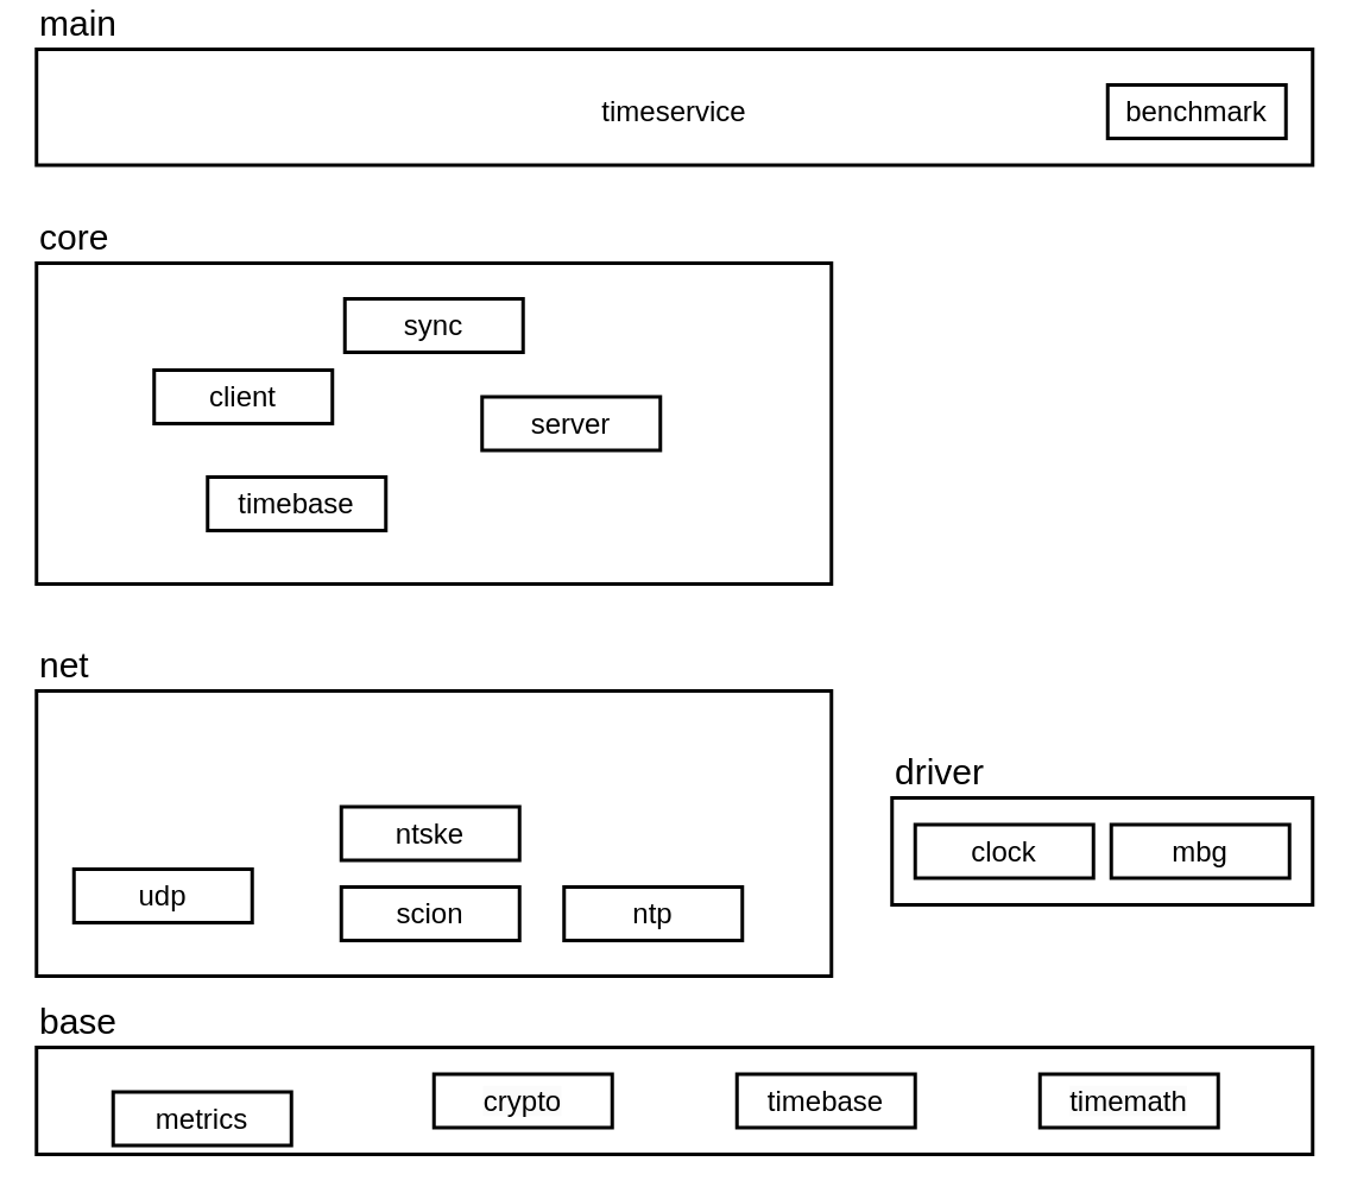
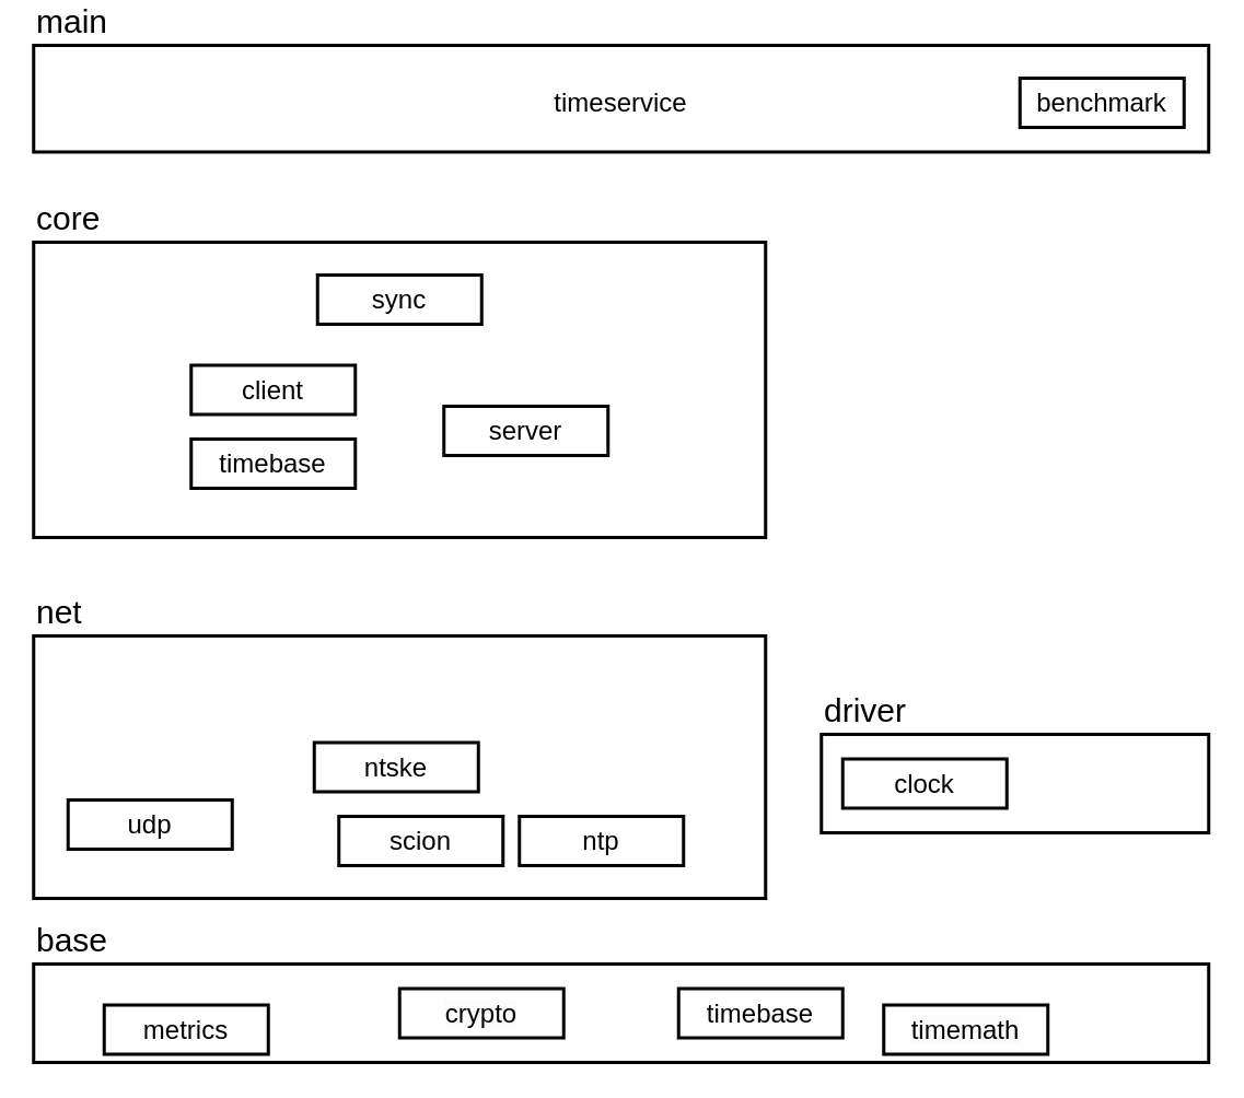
- <mxCell id="5" value="client" style="text;html=1;fillColor=none;align=center;verticalAlign=middle;whiteSpace=wrap;rounded=0;strokeWidth=2;fontSize=16;labelBackgroundColor=none;strokeColor=default;" parent="1" vertex="1"><mxGeometry x="86" y="200" width="100" height="30" as="geometry" /></mxCell>
+ <mxCell id="5" value="client" style="text;html=1;fillColor=none;align=center;verticalAlign=middle;whiteSpace=wrap;rounded=0;strokeWidth=2;fontSize=16;labelBackgroundColor=none;strokeColor=default;" parent="1" vertex="1"><mxGeometry x="116" y="215" width="100" height="30" as="geometry" /></mxCell>
- <mxCell id="7" value="server" style="text;html=1;fillColor=none;align=center;verticalAlign=middle;whiteSpace=wrap;rounded=0;strokeWidth=2;fontSize=16;labelBackgroundColor=none;strokeColor=default;" parent="1" vertex="1"><mxGeometry x="270" y="215" width="100" height="30" as="geometry" /></mxCell>
+ <mxCell id="7" value="server" style="text;html=1;fillColor=none;align=center;verticalAlign=middle;whiteSpace=wrap;rounded=0;strokeWidth=2;fontSize=16;labelBackgroundColor=none;strokeColor=default;" parent="1" vertex="1"><mxGeometry x="270" y="240" width="100" height="30" as="geometry" /></mxCell>
- <mxCell id="15" value="mbg" style="text;html=1;fillColor=none;align=center;verticalAlign=middle;whiteSpace=wrap;rounded=0;strokeWidth=2;fontSize=16;labelBackgroundColor=none;strokeColor=default;" parent="1" vertex="1"><mxGeometry x="623" y="455" width="100" height="30" as="geometry" /></mxCell>
- <mxCell id="10" value="scion" style="text;html=1;fillColor=none;align=center;verticalAlign=middle;whiteSpace=wrap;rounded=0;strokeWidth=2;fontSize=16;labelBackgroundColor=none;strokeColor=default;" parent="1" vertex="1"><mxGeometry x="191" y="490" width="100" height="30" as="geometry" /></mxCell>
+ <mxCell id="10" value="scion" style="text;html=1;fillColor=none;align=center;verticalAlign=middle;whiteSpace=wrap;rounded=0;strokeWidth=2;fontSize=16;labelBackgroundColor=none;strokeColor=default;" parent="1" vertex="1"><mxGeometry x="206" y="490" width="100" height="30" as="geometry" /></mxCell>
- <mxCell id="18" value="&lt;span style=&quot;caret-color: rgb(0, 0, 0); color: rgb(0, 0, 0); font-family: Helvetica; font-size: 16px; font-style: normal; font-variant-caps: normal; font-weight: 400; letter-spacing: normal; text-align: center; text-indent: 0px; text-transform: none; word-spacing: 0px; -webkit-text-stroke-width: 0px; background-color: rgb(251, 251, 251); text-decoration: none; float: none; display: inline !important;&quot;&gt;timemath&lt;/span&gt;" style="text;html=1;fillColor=none;align=center;verticalAlign=middle;whiteSpace=wrap;rounded=0;strokeWidth=2;fontSize=16;labelBackgroundColor=none;strokeColor=default;" parent="1" vertex="1"><mxGeometry x="583" y="595" width="100" height="30" as="geometry" /></mxCell>
+ <mxCell id="18" value="&lt;span style=&quot;caret-color: rgb(0, 0, 0); color: rgb(0, 0, 0); font-family: Helvetica; font-size: 16px; font-style: normal; font-variant-caps: normal; font-weight: 400; letter-spacing: normal; text-align: center; text-indent: 0px; text-transform: none; word-spacing: 0px; -webkit-text-stroke-width: 0px; background-color: rgb(251, 251, 251); text-decoration: none; float: none; display: inline !important;&quot;&gt;timemath&lt;/span&gt;" style="text;html=1;fillColor=none;align=center;verticalAlign=middle;whiteSpace=wrap;rounded=0;strokeWidth=2;fontSize=16;labelBackgroundColor=none;strokeColor=default;" parent="1" vertex="1"><mxGeometry x="538" y="605" width="100" height="30" as="geometry" /></mxCell>
